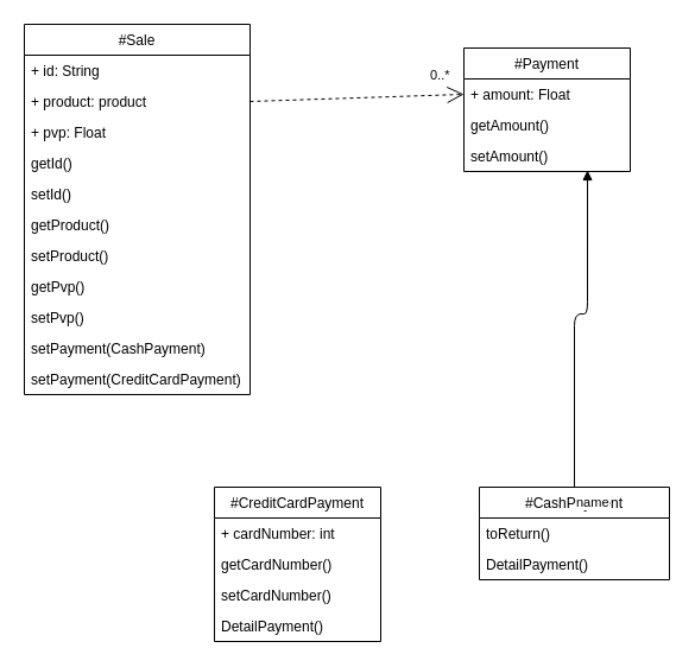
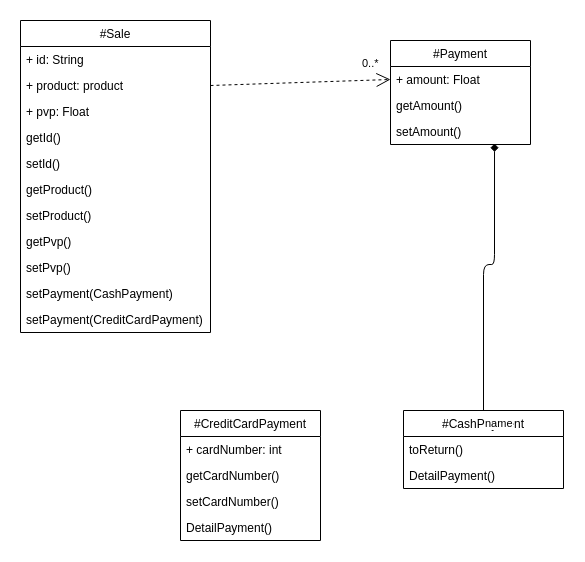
- <mxCell id="26" value="name" style="endArrow=block;endFill=1;html=1;edgeStyle=orthogonalEdgeStyle;align=left;verticalAlign=top;exitX=0.5;exitY=0;exitDx=0;exitDy=0;entryX=0.743;entryY=0.962;entryDx=0;entryDy=0;entryPerimeter=0;" parent="1" source="23" target="5" edge="1"><mxGeometry x="-1" relative="1" as="geometry"><mxPoint x="290" y="290" as="sourcePoint" /><mxPoint x="450" y="290" as="targetPoint" /><Array as="points"><mxPoint x="483" y="264" /><mxPoint x="494" y="264" /></Array></mxGeometry></mxCell>
+ <mxCell id="26" value="name" style="endArrow=diamond;endFill=1;html=1;edgeStyle=orthogonalEdgeStyle;align=left;verticalAlign=top;exitX=0.5;exitY=0;exitDx=0;exitDy=0;entryX=0.743;entryY=0.962;entryDx=0;entryDy=0;entryPerimeter=0;" parent="1" source="23" target="5" edge="1"><mxGeometry x="-1" relative="1" as="geometry"><mxPoint x="290" y="290" as="sourcePoint" /><mxPoint x="450" y="290" as="targetPoint" /><Array as="points"><mxPoint x="483" y="264" /><mxPoint x="494" y="264" /></Array></mxGeometry></mxCell>
